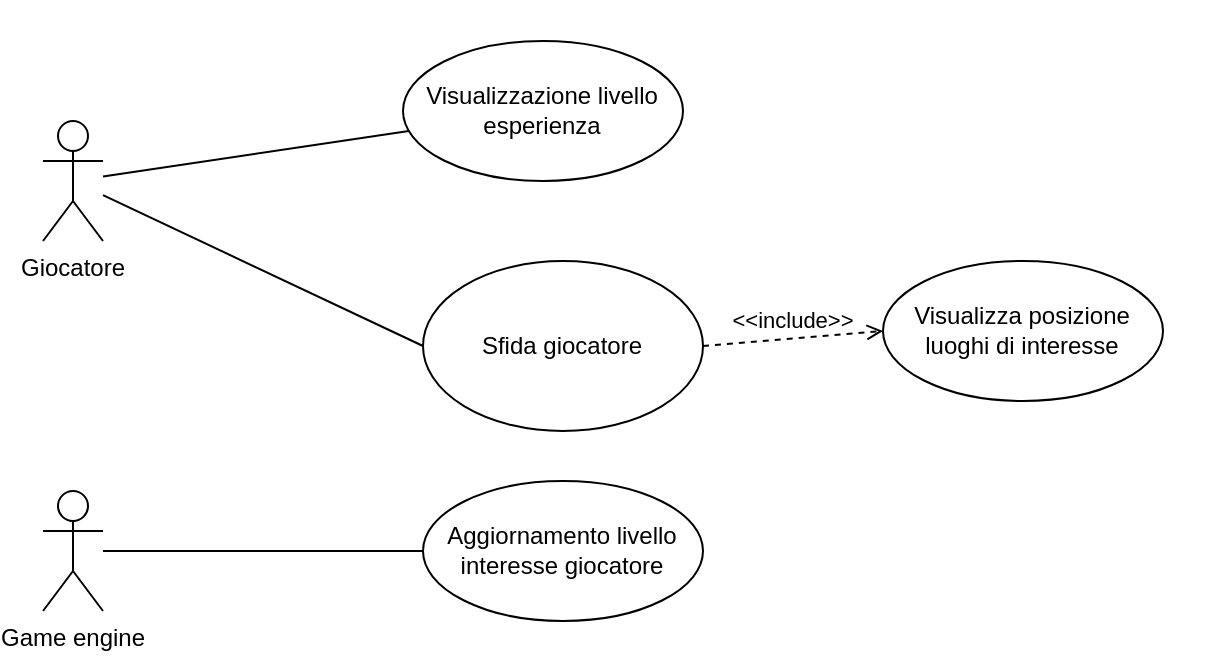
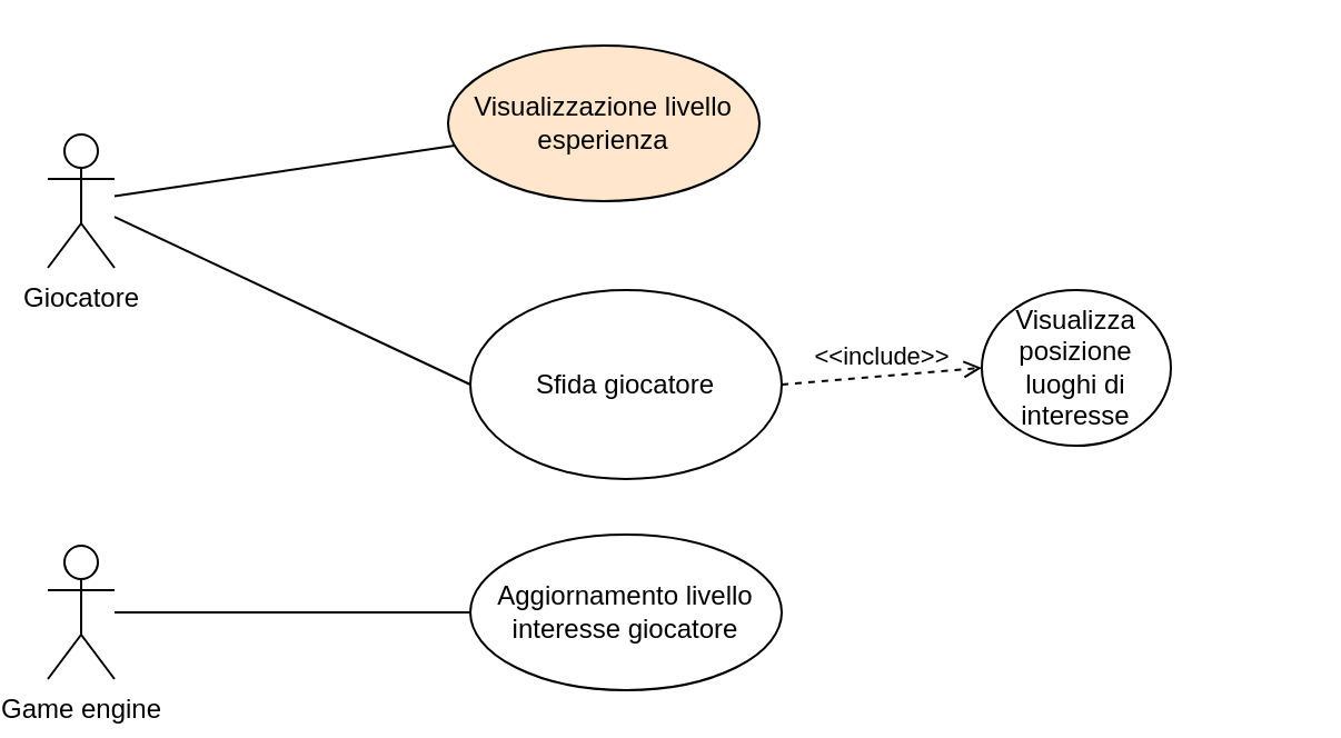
- <mxCell id="7" value="Visualizzazione livello esperienza" style="ellipse;whiteSpace=wrap;html=1;" vertex="1" parent="1"><mxGeometry x="200" y="20" width="140" height="70" as="geometry" /></mxCell>
+ <mxCell id="7" value="Visualizzazione livello esperienza" style="ellipse;whiteSpace=wrap;html=1;fillColor=#ffe6cc;" vertex="1" parent="1"><mxGeometry x="200" y="20" width="140" height="70" as="geometry" /></mxCell>
- <mxCell id="9" value="Visualizza posizione luoghi di interesse" style="ellipse;whiteSpace=wrap;html=1;" vertex="1" parent="1"><mxGeometry x="440" y="130" width="140" height="70" as="geometry" /></mxCell>
+ <mxCell id="9" value="Visualizza posizione luoghi di interesse" style="ellipse;whiteSpace=wrap;html=1;" vertex="1" parent="1"><mxGeometry x="440" y="130" width="85" height="70" as="geometry" /></mxCell>
